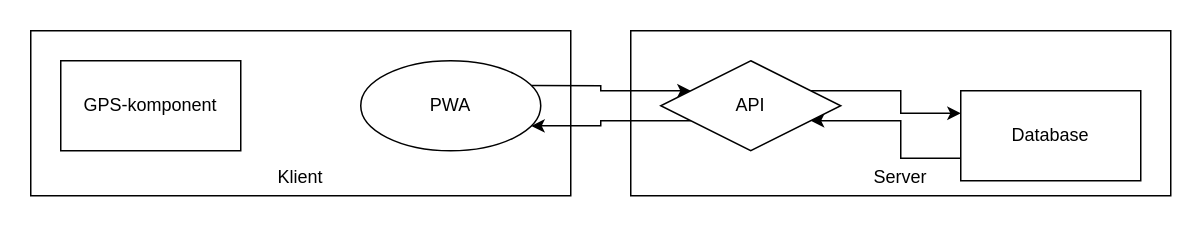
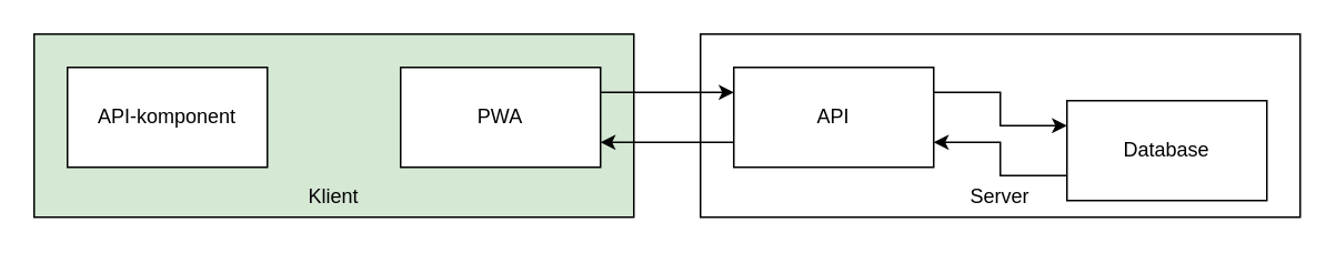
- <mxCell id="11" value="GPS-komponent" style="rounded=0;whiteSpace=wrap;html=1;" vertex="1" parent="1"><mxGeometry x="40" y="40" width="120" height="60" as="geometry" /></mxCell>
+ <mxCell id="11" value="API-komponent" style="rounded=0;whiteSpace=wrap;html=1;" vertex="1" parent="1"><mxGeometry x="40" y="40" width="120" height="60" as="geometry" /></mxCell>
- <mxCell id="5" value="PWA" style="ellipse;whiteSpace=wrap;html=1;" parent="1" vertex="1"><mxGeometry x="240" y="40" width="120" height="60" as="geometry" /></mxCell>
+ <mxCell id="5" value="PWA" style="rounded=0;whiteSpace=wrap;html=1;" parent="1" vertex="1"><mxGeometry x="240" y="40" width="120" height="60" as="geometry" /></mxCell>
- <mxCell id="8" value="API" style="rhombus;whiteSpace=wrap;html=1;" parent="1" vertex="1"><mxGeometry x="440" y="40" width="120" height="60" as="geometry" /></mxCell>
+ <mxCell id="8" value="API" style="rounded=0;whiteSpace=wrap;html=1;" parent="1" vertex="1"><mxGeometry x="440" y="40" width="120" height="60" as="geometry" /></mxCell>
- <mxCell id="3" value="&lt;div&gt;&lt;br&gt;&lt;/div&gt;&lt;div&gt;&lt;br&gt;&lt;/div&gt;&lt;div&gt;&lt;br&gt;&lt;/div&gt;&lt;div&gt;&lt;br&gt;&lt;/div&gt;&lt;div&gt;&lt;br&gt;&lt;/div&gt;&lt;div&gt;&lt;br&gt;&lt;/div&gt;&lt;div&gt;Klient&lt;/div&gt;" style="rounded=0;whiteSpace=wrap;html=1;" vertex="1" parent="1"><mxGeometry x="20" y="20" width="360" height="110" as="geometry" /></mxCell>
+ <mxCell id="3" value="&lt;div&gt;&lt;br&gt;&lt;/div&gt;&lt;div&gt;&lt;br&gt;&lt;/div&gt;&lt;div&gt;&lt;br&gt;&lt;/div&gt;&lt;div&gt;&lt;br&gt;&lt;/div&gt;&lt;div&gt;&lt;br&gt;&lt;/div&gt;&lt;div&gt;&lt;br&gt;&lt;/div&gt;&lt;div&gt;Klient&lt;/div&gt;" style="rounded=0;whiteSpace=wrap;html=1;fillColor=#d5e8d4;" vertex="1" parent="1"><mxGeometry x="20" y="20" width="360" height="110" as="geometry" /></mxCell>
